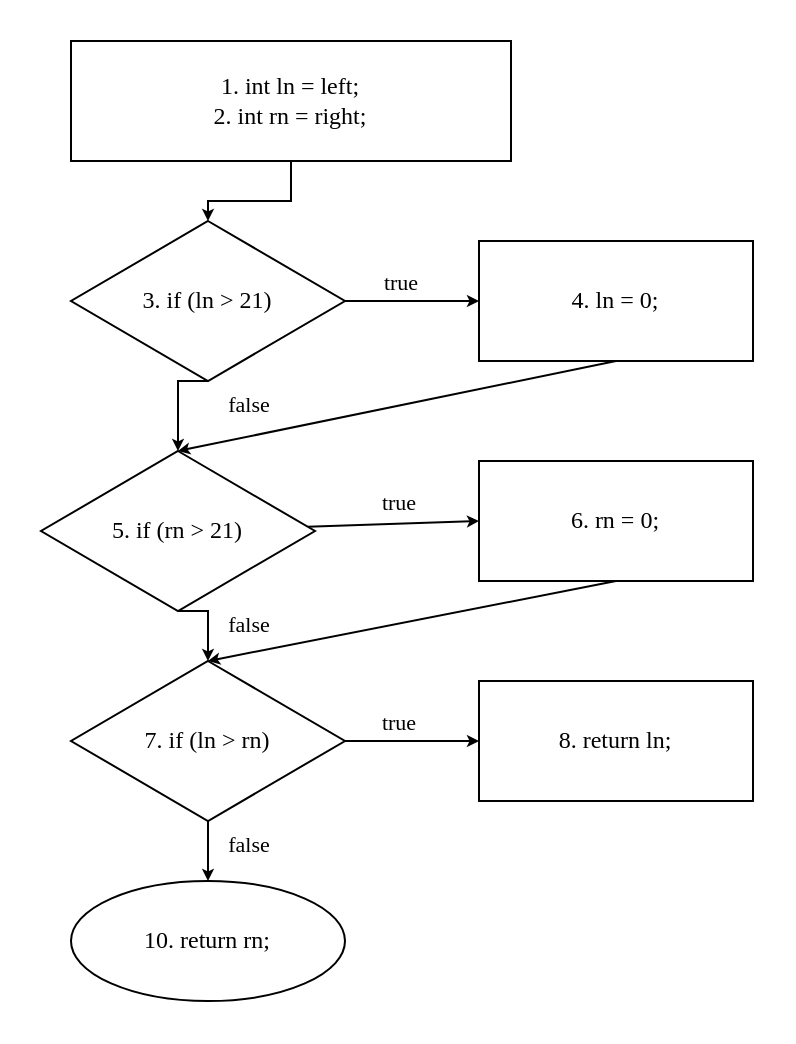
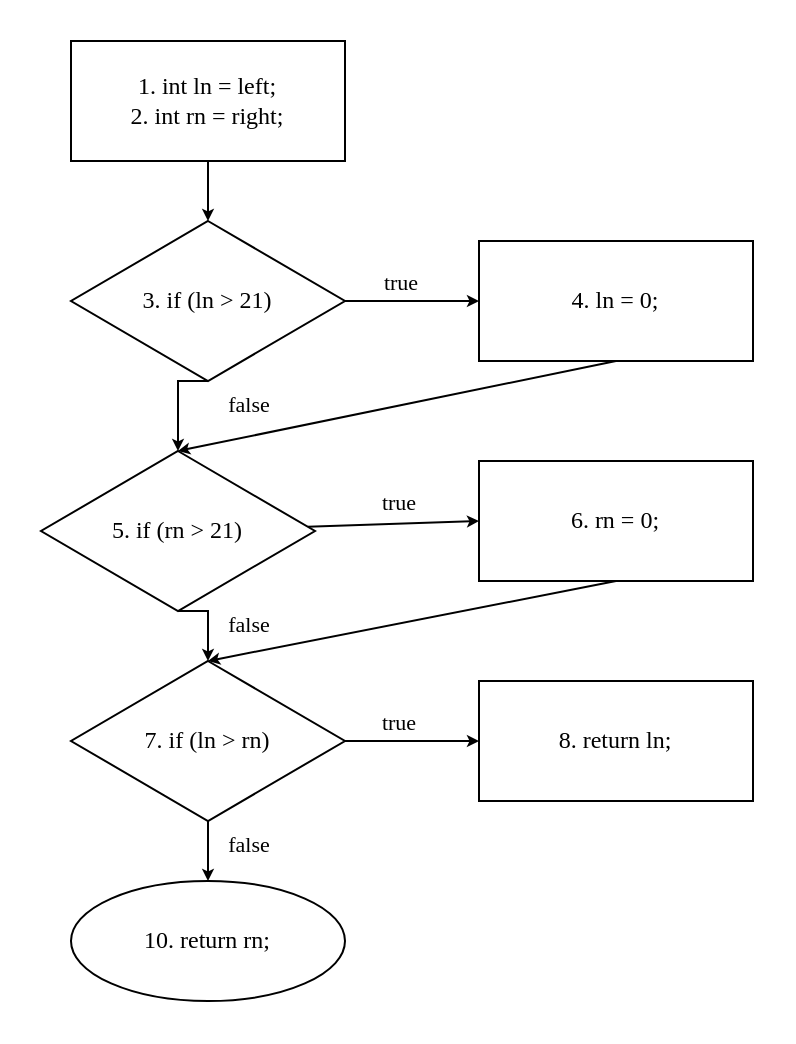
- <mxCell id="3" value="&lt;font face=&quot;Times New Roman&quot;&gt;1. int ln = left;&lt;br&gt;2. int rn = right;&lt;/font&gt;" style="rounded=0;whiteSpace=wrap;html=1;" vertex="1" parent="1"><mxGeometry x="35" y="20" width="220" height="60" as="geometry" /></mxCell>
+ <mxCell id="3" value="&lt;font face=&quot;Times New Roman&quot;&gt;1. int ln = left;&lt;br&gt;2. int rn = right;&lt;/font&gt;" style="rounded=0;whiteSpace=wrap;html=1;" vertex="1" parent="1"><mxGeometry x="35" y="20" width="137" height="60" as="geometry" /></mxCell>
